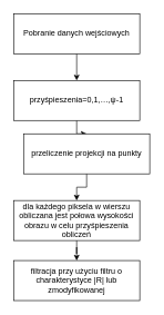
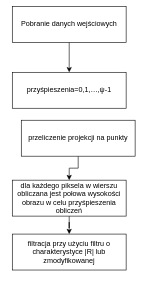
- <mxCell id="3" value="Pobranie danych wejściowych" style="rounded=0;whiteSpace=wrap;html=1;" vertex="1" parent="1"><mxGeometry x="20" y="20" width="190" height="60" as="geometry" /></mxCell>
+ <mxCell id="3" value="Pobranie danych wejściowych" style="rounded=0;whiteSpace=wrap;html=1;" vertex="1" parent="1"><mxGeometry x="20" y="10" width="190" height="60" as="geometry" /></mxCell>
- <mxCell id="4" value="" style="edgeStyle=orthogonalEdgeStyle;rounded=0;orthogonalLoop=1;jettySize=auto;html=1;" edge="1" parent="1" source="5" target="7"><mxGeometry relative="1" as="geometry" /></mxCell>
